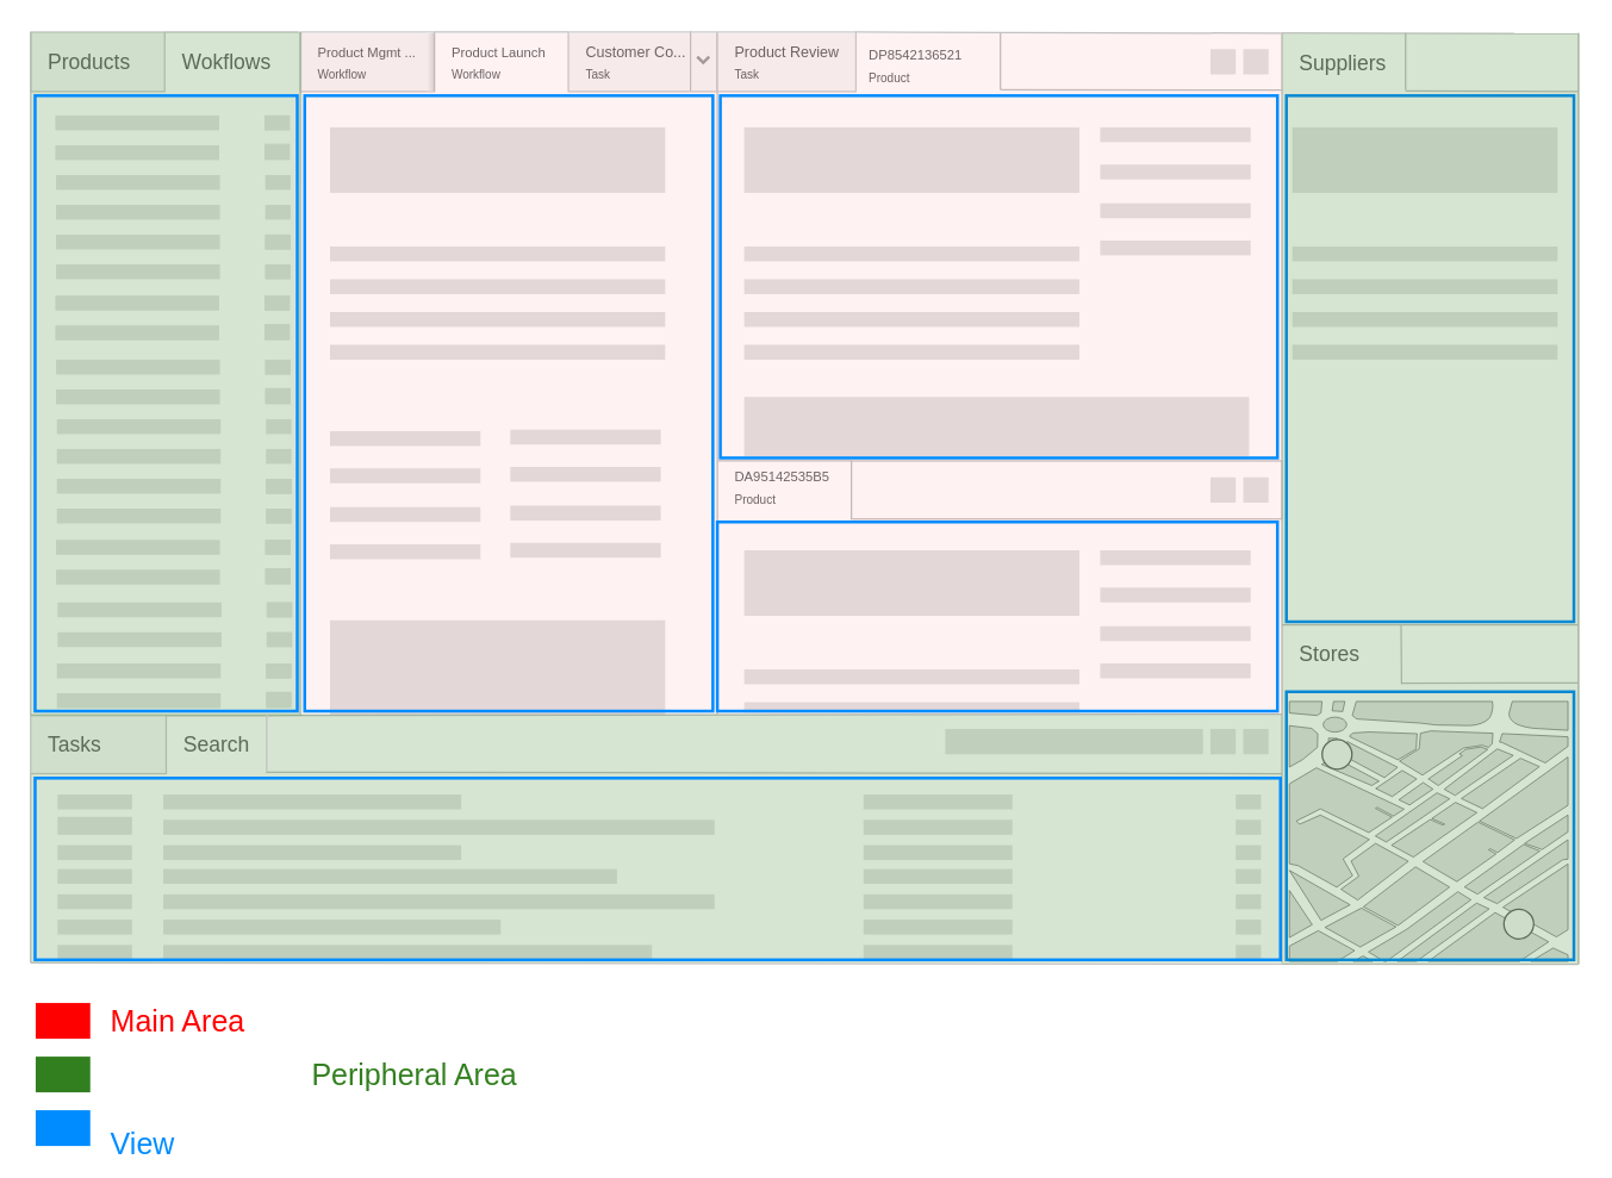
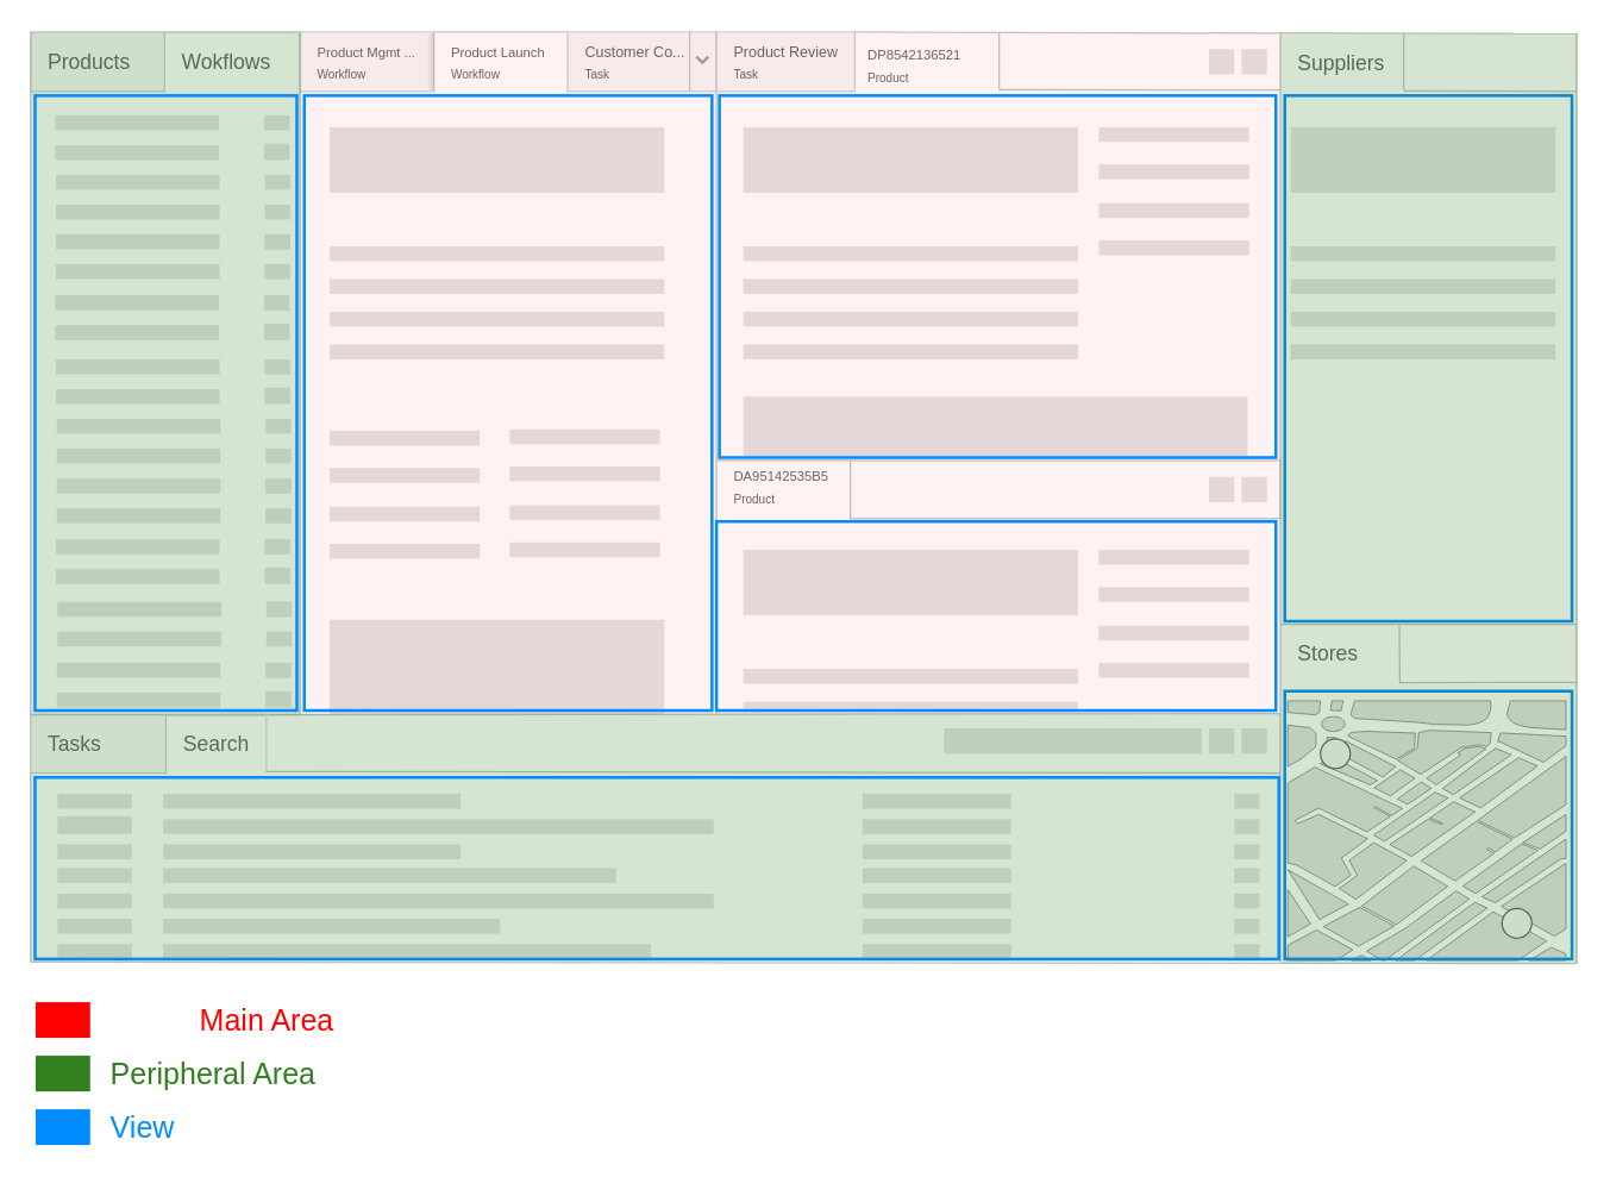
- <mxCell id="64" value="&lt;font style=&quot;font-size: 20px ; font-weight: normal&quot;&gt;Main Area&lt;/font&gt;" style="text;html=1;strokeColor=none;fillColor=none;align=left;verticalAlign=middle;whiteSpace=wrap;rounded=0;fontStyle=1;fontColor=#FF0000;" parent="1" vertex="1"><mxGeometry x="71.91" y="675" width="161" height="20" as="geometry" /></mxCell>
+ <mxCell id="64" value="&lt;font style=&quot;font-size: 20px ; font-weight: normal&quot;&gt;Main Area&lt;/font&gt;" style="text;html=1;strokeColor=none;fillColor=none;align=left;verticalAlign=middle;whiteSpace=wrap;rounded=0;fontStyle=1;fontColor=#FF0000;" parent="1" vertex="1"><mxGeometry x="131.91" y="675" width="161" height="20" as="geometry" /></mxCell>
- <mxCell id="62" value="&lt;font style=&quot;font-size: 20px ; font-weight: normal&quot;&gt;Peripheral Area&lt;/font&gt;" style="text;html=1;strokeColor=none;fillColor=none;align=left;verticalAlign=middle;whiteSpace=wrap;rounded=0;fontStyle=1;fontColor=#327F1F;" parent="1" vertex="1"><mxGeometry x="207.32" y="711" width="161" height="20" as="geometry" /></mxCell>
+ <mxCell id="62" value="&lt;font style=&quot;font-size: 20px ; font-weight: normal&quot;&gt;Peripheral Area&lt;/font&gt;" style="text;html=1;strokeColor=none;fillColor=none;align=left;verticalAlign=middle;whiteSpace=wrap;rounded=0;fontStyle=1;fontColor=#327F1F;" parent="1" vertex="1"><mxGeometry x="72.32" y="711" width="161" height="20" as="geometry" /></mxCell>
- <mxCell id="66" value="&lt;font style=&quot;font-size: 20px ; font-weight: normal&quot;&gt;View&lt;/font&gt;" style="text;html=1;strokeColor=none;fillColor=none;align=left;verticalAlign=middle;whiteSpace=wrap;rounded=0;fontStyle=1;fontColor=#008CFF;" parent="1" vertex="1"><mxGeometry x="71.91" y="757" width="161" height="20" as="geometry" /></mxCell>
+ <mxCell id="66" value="&lt;font style=&quot;font-size: 20px ; font-weight: normal&quot;&gt;View&lt;/font&gt;" style="text;html=1;strokeColor=none;fillColor=none;align=left;verticalAlign=middle;whiteSpace=wrap;rounded=0;fontStyle=1;fontColor=#008CFF;" parent="1" vertex="1"><mxGeometry x="71.91" y="747" width="161" height="20" as="geometry" /></mxCell>
